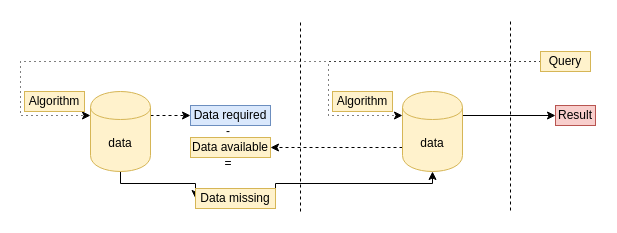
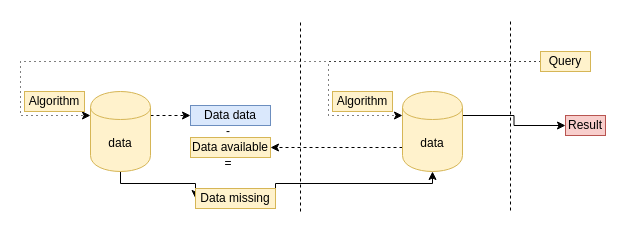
- <mxCell id="13" value="Data required" style="text;html=1;strokeColor=#6c8ebf;fillColor=#dae8fc;align=center;verticalAlign=middle;whiteSpace=wrap;rounded=0;" parent="1" vertex="1"><mxGeometry x="190" y="105" width="80" height="20" as="geometry" /></mxCell>
+ <mxCell id="13" value="Data data" style="text;html=1;strokeColor=#6c8ebf;fillColor=#dae8fc;align=center;verticalAlign=middle;whiteSpace=wrap;rounded=0;" parent="1" vertex="1"><mxGeometry x="190" y="105" width="80" height="20" as="geometry" /></mxCell>
- <mxCell id="11" value="Result" style="text;html=1;strokeColor=#b85450;fillColor=#f8cecc;align=center;verticalAlign=middle;whiteSpace=wrap;rounded=0;" parent="1" vertex="1"><mxGeometry x="555" y="105" width="40" height="20" as="geometry" /></mxCell>
+ <mxCell id="11" value="Result" style="text;html=1;strokeColor=#b85450;fillColor=#f8cecc;align=center;verticalAlign=middle;whiteSpace=wrap;rounded=0;" parent="1" vertex="1"><mxGeometry x="565" y="115" width="40" height="20" as="geometry" /></mxCell>
